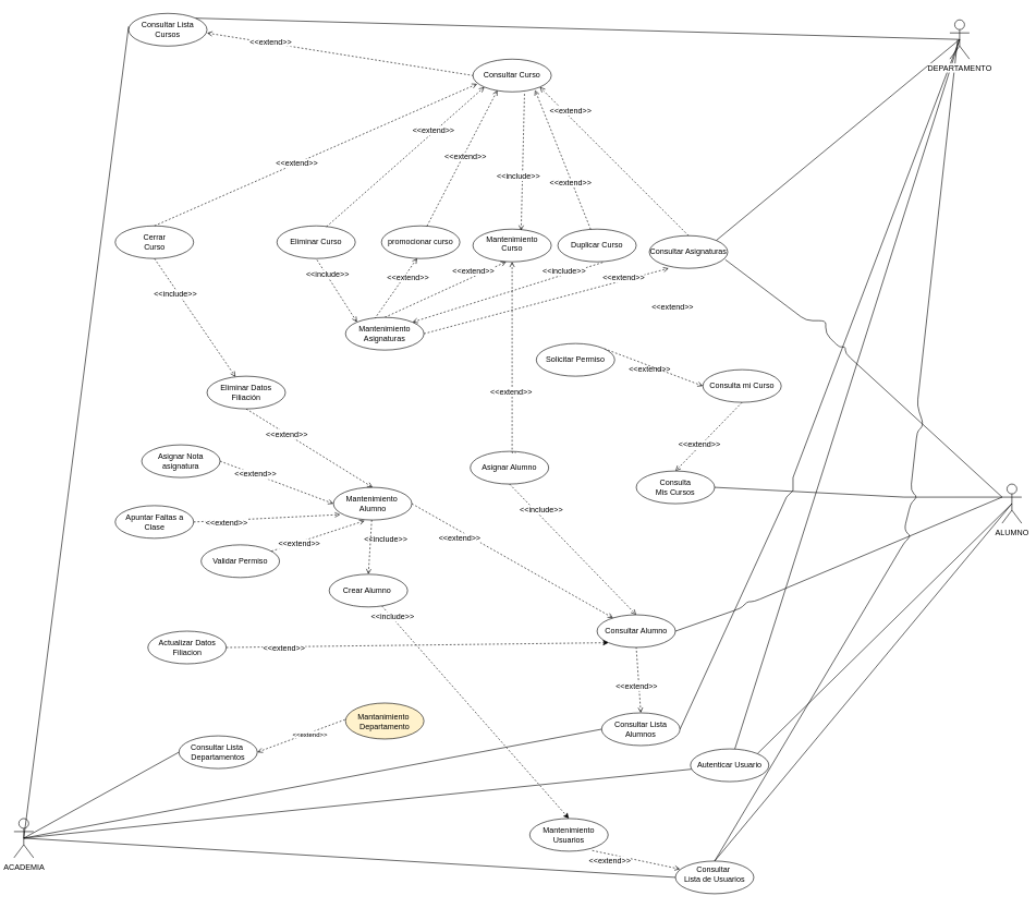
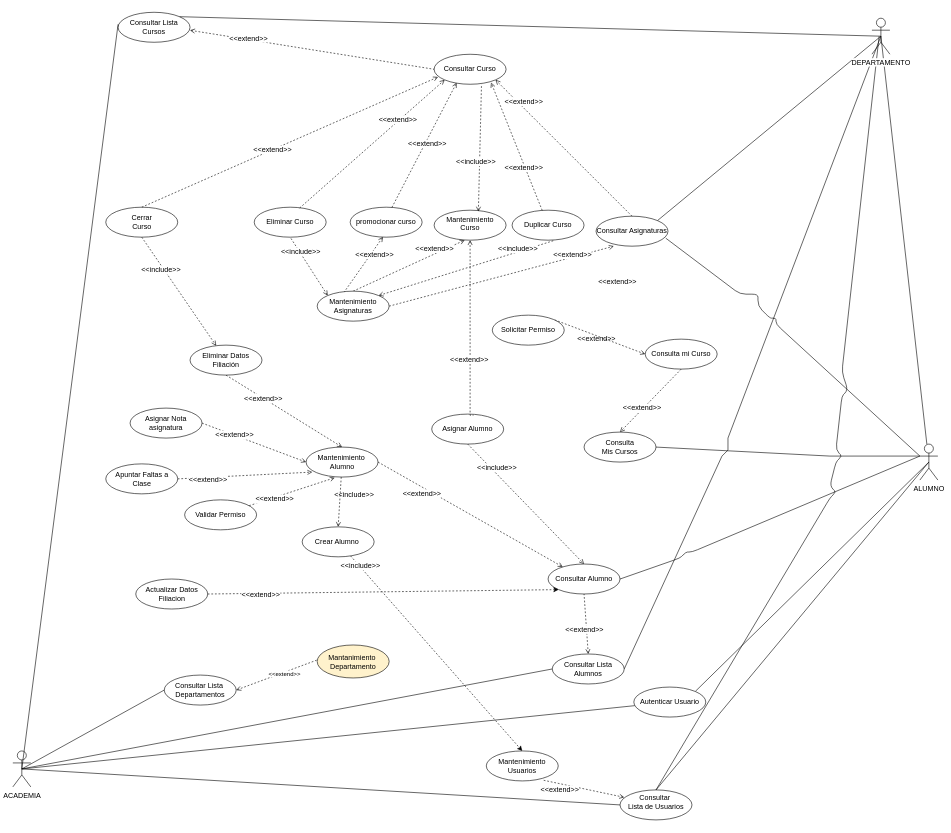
- <mxCell id="102" style="edgeStyle=none;rounded=0;orthogonalLoop=1;jettySize=auto;html=1;exitX=0.5;exitY=0.5;exitDx=0;exitDy=0;exitPerimeter=0;endArrow=none;endFill=0;" parent="1" source="103" target="104" edge="1"><mxGeometry relative="1" as="geometry" /></mxCell>
+ <mxCell id="102" style="edgeStyle=none;rounded=0;orthogonalLoop=1;jettySize=auto;html=1;exitX=0.5;exitY=0.5;exitDx=0;exitDy=0;exitPerimeter=0;endArrow=none;endFill=0;" parent="1" source="103" target="90" edge="1"><mxGeometry relative="1" as="geometry" /></mxCell>
